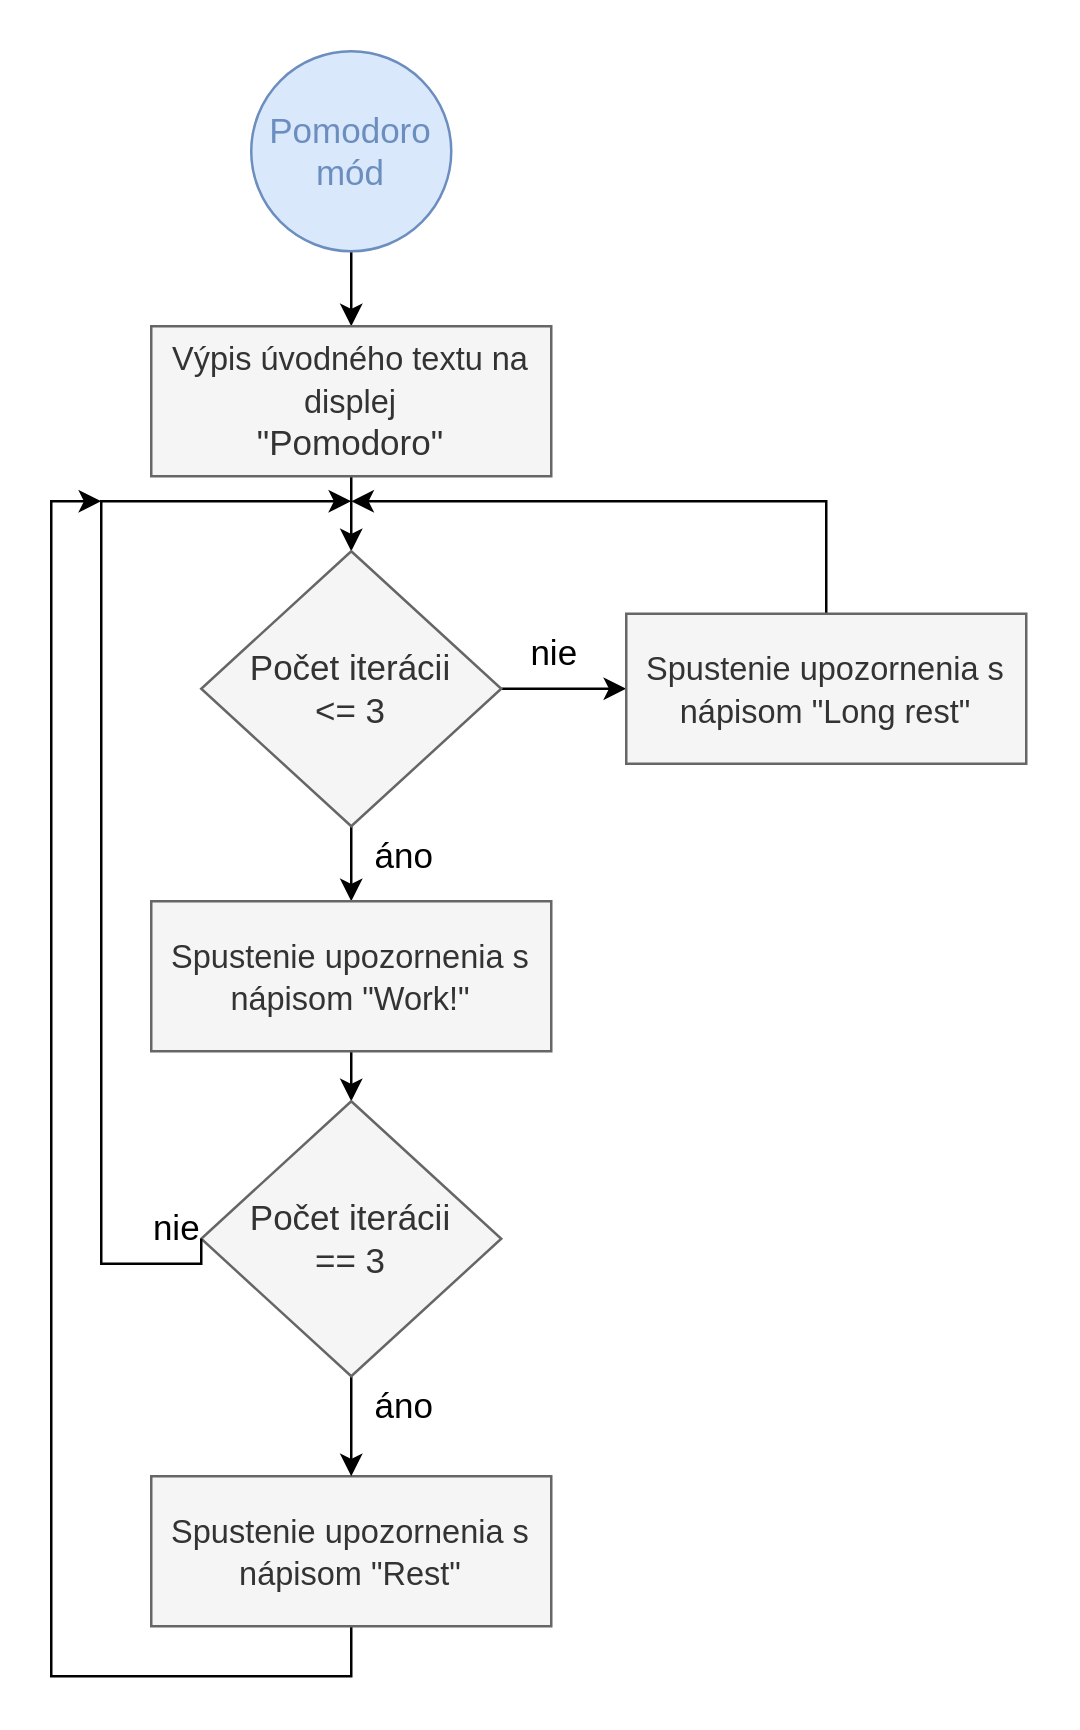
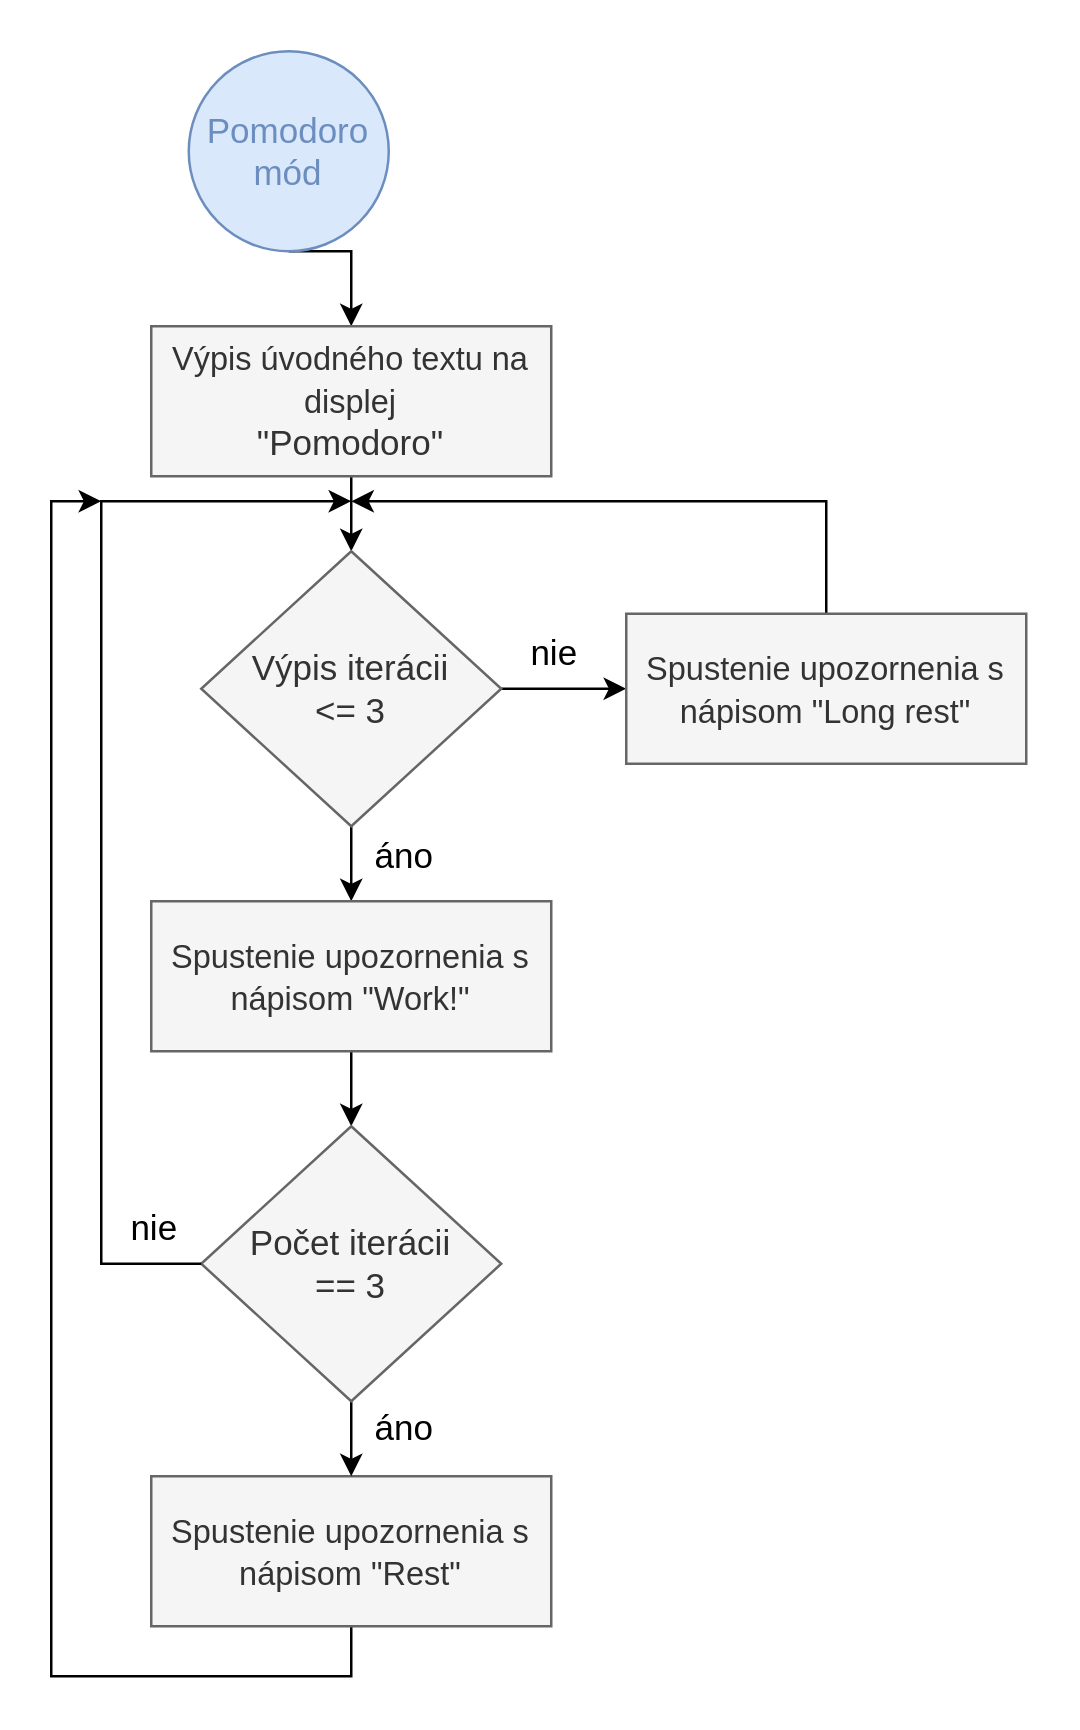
- <mxCell id="3" value="Pomodoro mód" style="ellipse;whiteSpace=wrap;html=1;aspect=fixed;fillColor=#dae8fc;strokeColor=#6c8ebf;fontSize=14;fontColor=#6C8EBF;" vertex="1" parent="1"><mxGeometry x="100" y="20" width="80" height="80" as="geometry" /></mxCell>
+ <mxCell id="3" value="Pomodoro mód" style="ellipse;whiteSpace=wrap;html=1;aspect=fixed;fillColor=#dae8fc;strokeColor=#6c8ebf;fontSize=14;fontColor=#6C8EBF;" vertex="1" parent="1"><mxGeometry x="75" y="20" width="80" height="80" as="geometry" /></mxCell>
- <mxCell id="10" value="Počet iterácii&lt;br&gt;&amp;lt;= 3" style="rhombus;whiteSpace=wrap;html=1;fillColor=#f5f5f5;strokeColor=#666666;fontColor=#333333;fontSize=14;" vertex="1" parent="1"><mxGeometry x="80" y="220" width="120" height="110" as="geometry" /></mxCell>
+ <mxCell id="10" value="Výpis iterácii&lt;br&gt;&amp;lt;= 3" style="rhombus;whiteSpace=wrap;html=1;fillColor=#f5f5f5;strokeColor=#666666;fontColor=#333333;fontSize=14;" vertex="1" parent="1"><mxGeometry x="80" y="220" width="120" height="110" as="geometry" /></mxCell>
- <mxCell id="19" value="Počet iterácii&lt;br&gt;== 3" style="rhombus;whiteSpace=wrap;html=1;fillColor=#f5f5f5;strokeColor=#666666;fontColor=#333333;fontSize=14;" vertex="1" parent="1"><mxGeometry x="80" y="440" width="120" height="110" as="geometry" /></mxCell>
+ <mxCell id="19" value="Počet iterácii&lt;br&gt;== 3" style="rhombus;whiteSpace=wrap;html=1;fillColor=#f5f5f5;strokeColor=#666666;fontColor=#333333;fontSize=14;" vertex="1" parent="1"><mxGeometry x="80" y="450" width="120" height="110" as="geometry" /></mxCell>
